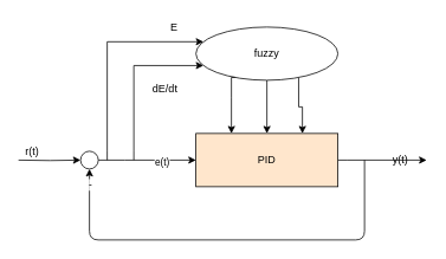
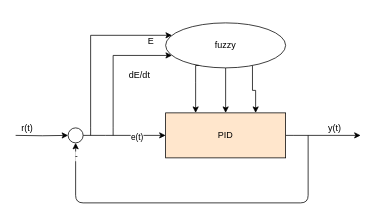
- <mxCell id="15" value="E" style="text;html=1;align=center;verticalAlign=middle;resizable=0;points=[];autosize=1;" parent="1" vertex="1"><mxGeometry x="185" y="20" width="20" height="20" as="geometry" /></mxCell>
+ <mxCell id="15" value="E" style="text;html=1;align=center;verticalAlign=middle;resizable=0;points=[];autosize=1;" parent="1" vertex="1"><mxGeometry x="190" y="45" width="20" height="20" as="geometry" /></mxCell>
- <mxCell id="18" value="y(t)" style="text;html=1;align=center;verticalAlign=middle;resizable=0;points=[];autosize=1;" parent="1" vertex="1"><mxGeometry x="435" y="170" width="30" height="20" as="geometry" /></mxCell>
+ <mxCell id="18" value="y(t)" style="text;html=1;align=center;verticalAlign=middle;resizable=0;points=[];autosize=1;" parent="1" vertex="1"><mxGeometry x="430" y="160" width="30" height="20" as="geometry" /></mxCell>
